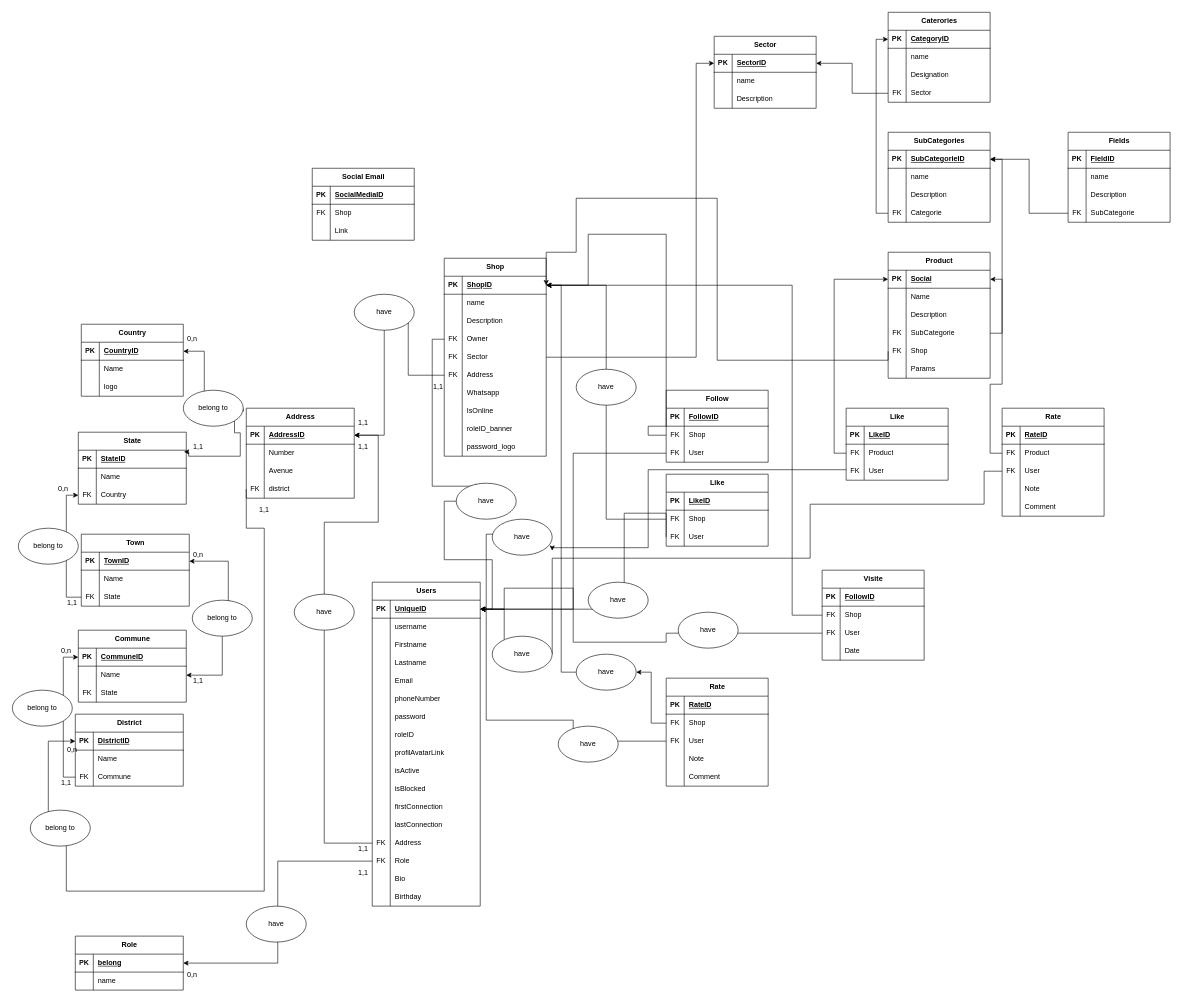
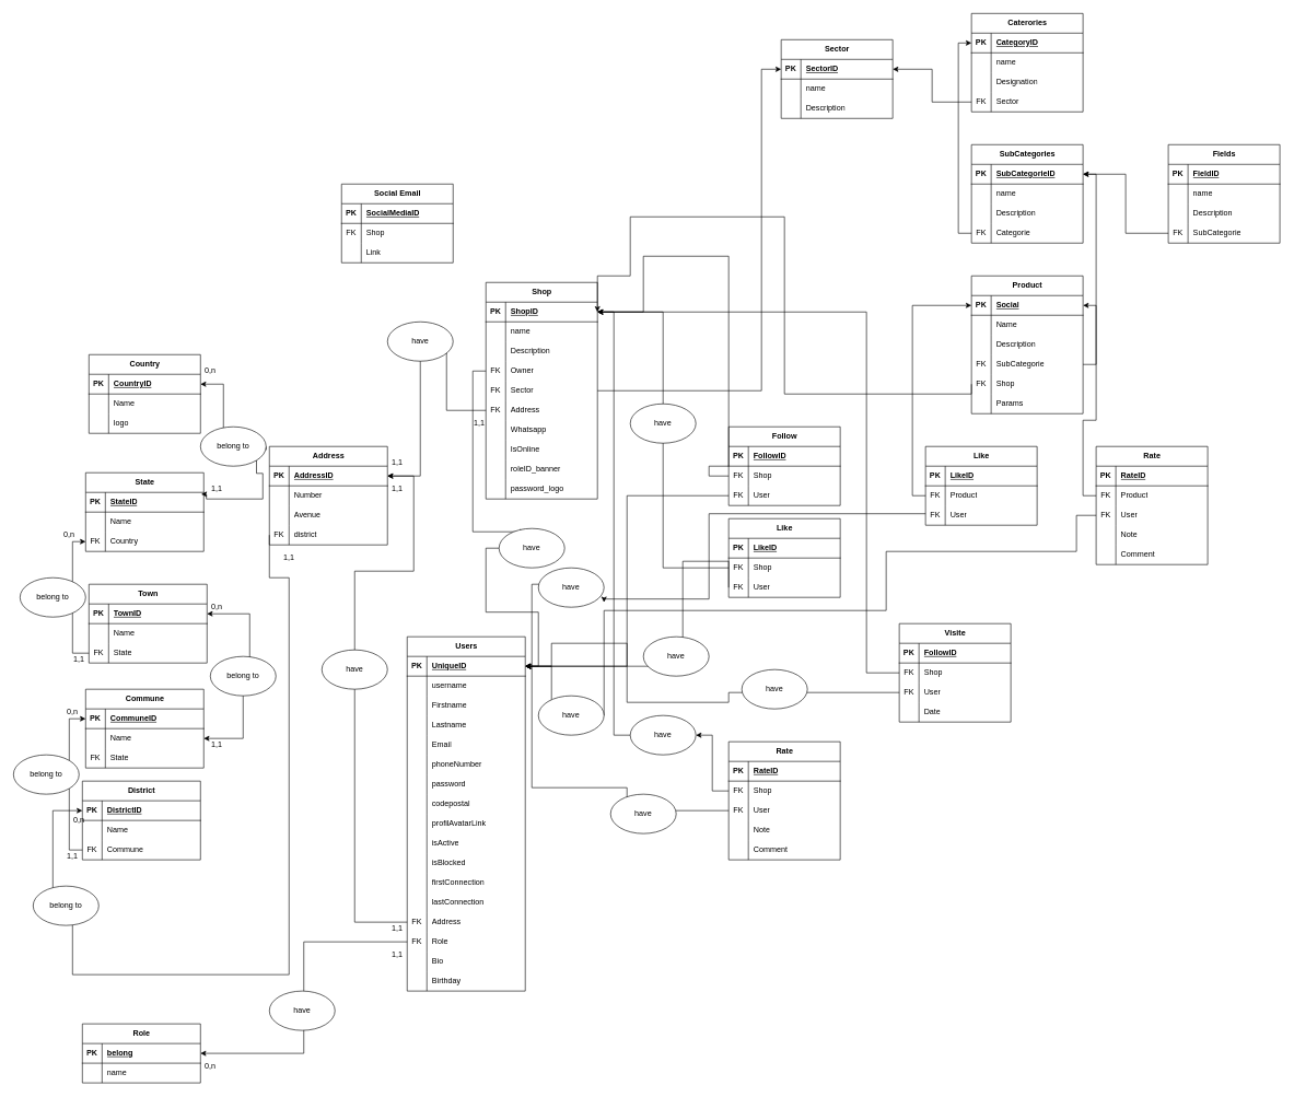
- <mxCell id="26" value="roleID" style="shape=partialRectangle;connectable=0;fillColor=none;top=0;left=0;bottom=0;right=0;align=left;spacingLeft=6;overflow=hidden;whiteSpace=wrap;html=1;" parent="24" vertex="1"><mxGeometry x="30" width="150" height="30" as="geometry"><mxRectangle width="150" height="30" as="alternateBounds" /></mxGeometry></mxCell>
+ <mxCell id="26" value="codepostal" style="shape=partialRectangle;connectable=0;fillColor=none;top=0;left=0;bottom=0;right=0;align=left;spacingLeft=6;overflow=hidden;whiteSpace=wrap;html=1;" parent="24" vertex="1"><mxGeometry x="30" width="150" height="30" as="geometry"><mxRectangle width="150" height="30" as="alternateBounds" /></mxGeometry></mxCell>
